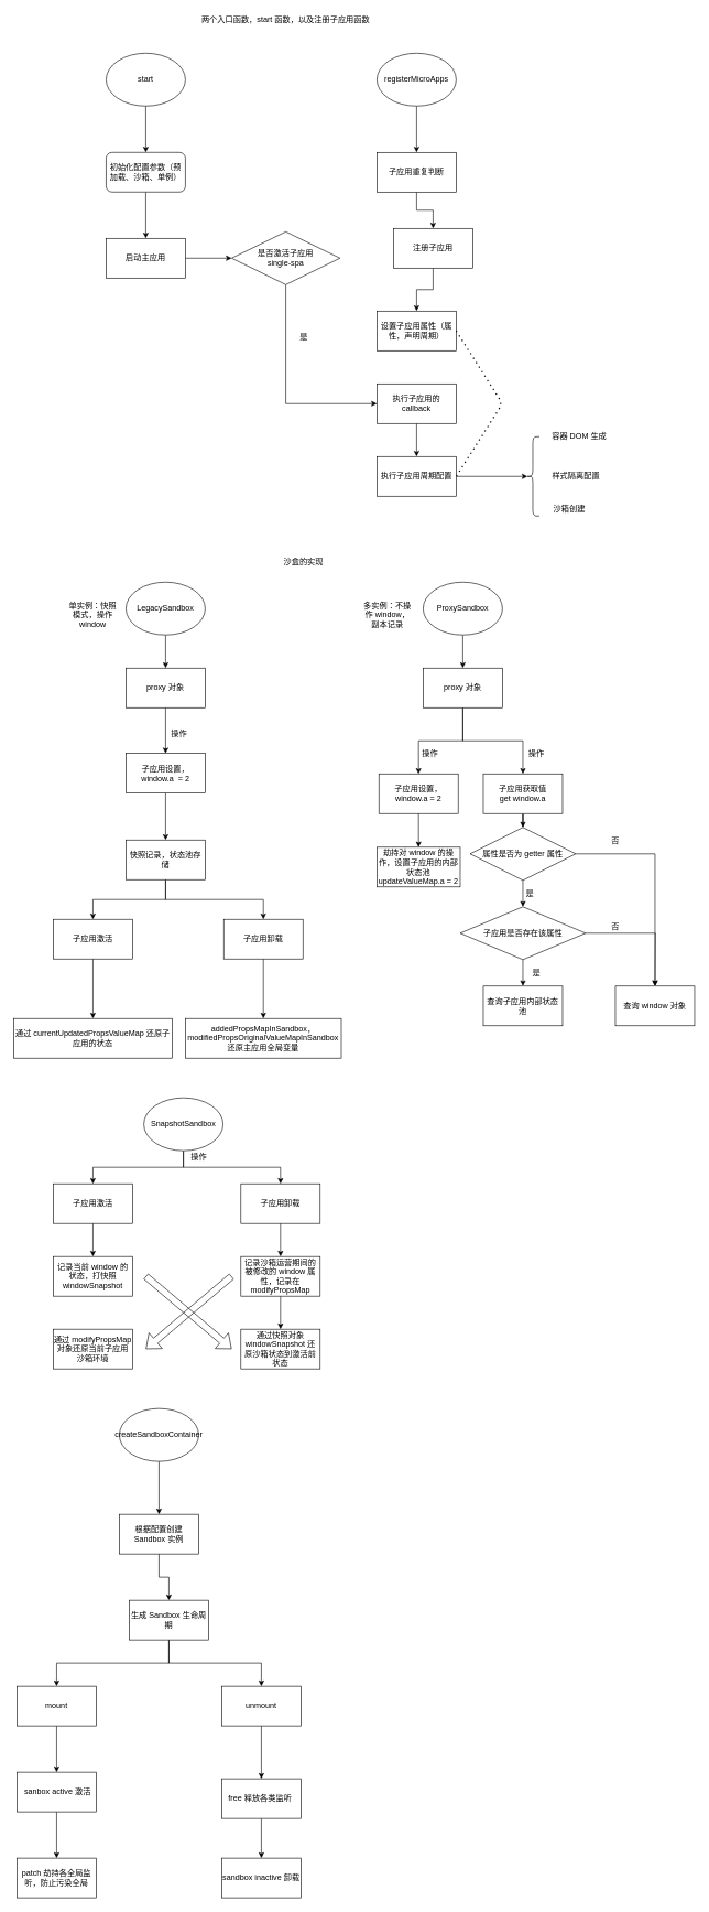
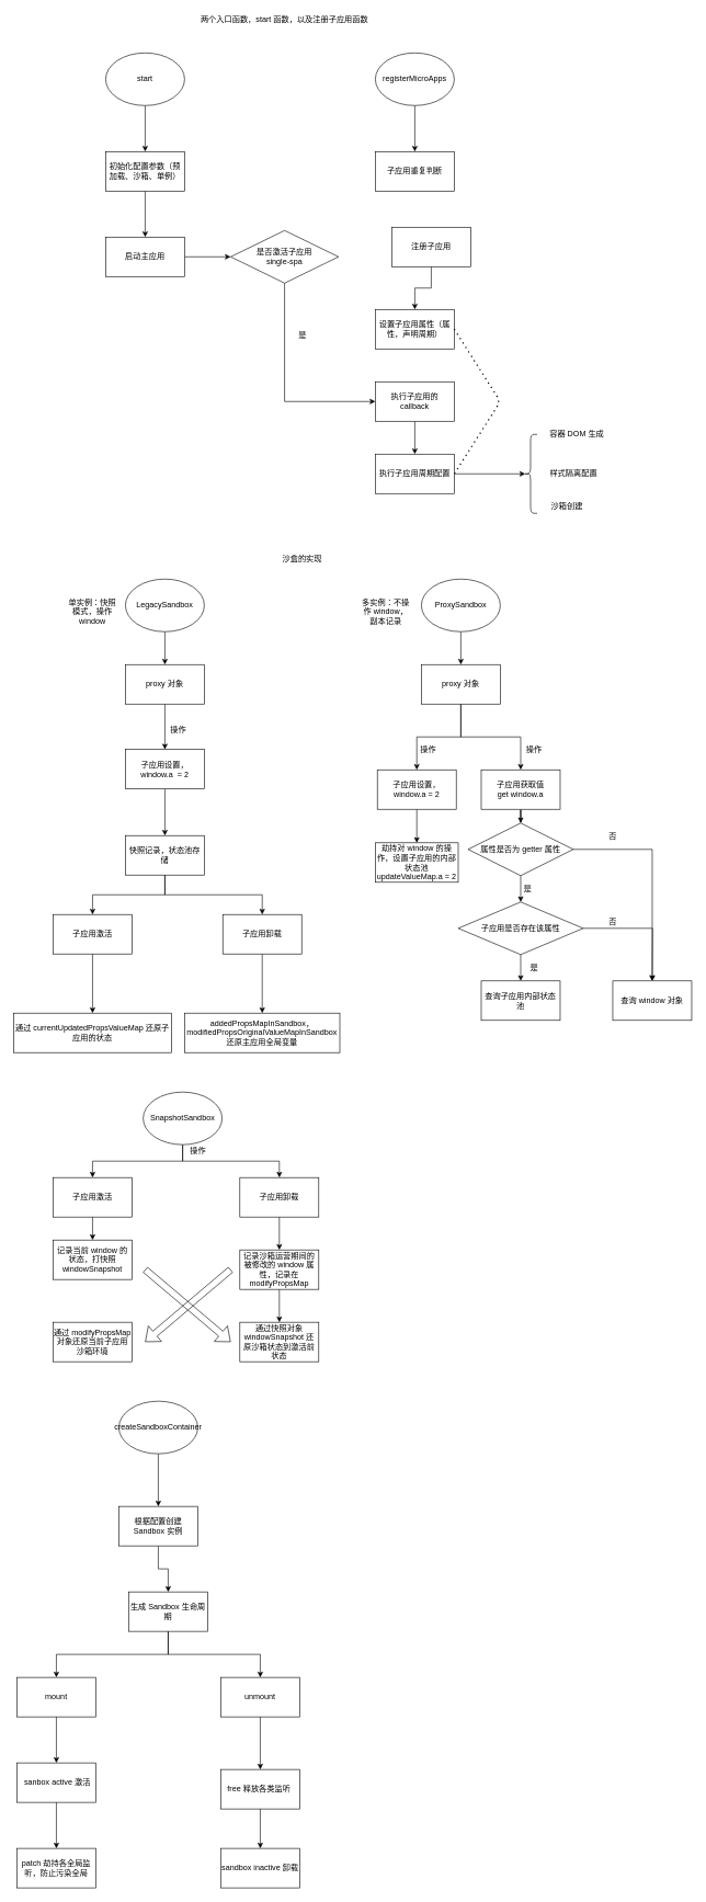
- <mxCell id="5" value="初始化配置参数（预加载、沙箱、单例）" style="whiteSpace=wrap;html=1;rounded=1;" vertex="1" parent="1"><mxGeometry x="160" y="230" width="120" height="60" as="geometry" /></mxCell>
+ <mxCell id="5" value="初始化配置参数（预加载、沙箱、单例）" style="rounded=0;whiteSpace=wrap;html=1;" vertex="1" parent="1"><mxGeometry x="160" y="230" width="120" height="60" as="geometry" /></mxCell>
- <mxCell id="12" style="edgeStyle=orthogonalEdgeStyle;rounded=0;orthogonalLoop=1;jettySize=auto;html=1;exitX=0.5;exitY=1;exitDx=0;exitDy=0;" edge="1" parent="1" source="13" target="15"><mxGeometry relative="1" as="geometry" /></mxCell>
- <mxCell id="76" value="记录当前 window 的状态，打快照 windowSnapshot" style="rounded=0;whiteSpace=wrap;html=1;" vertex="1" parent="1"><mxGeometry x="80" y="1900" width="120" height="60" as="geometry" /></mxCell>
+ <mxCell id="76" value="记录当前 window 的状态，打快照 windowSnapshot" style="rounded=0;whiteSpace=wrap;html=1;" vertex="1" parent="1"><mxGeometry x="80" y="1885" width="120" height="60" as="geometry" /></mxCell>
